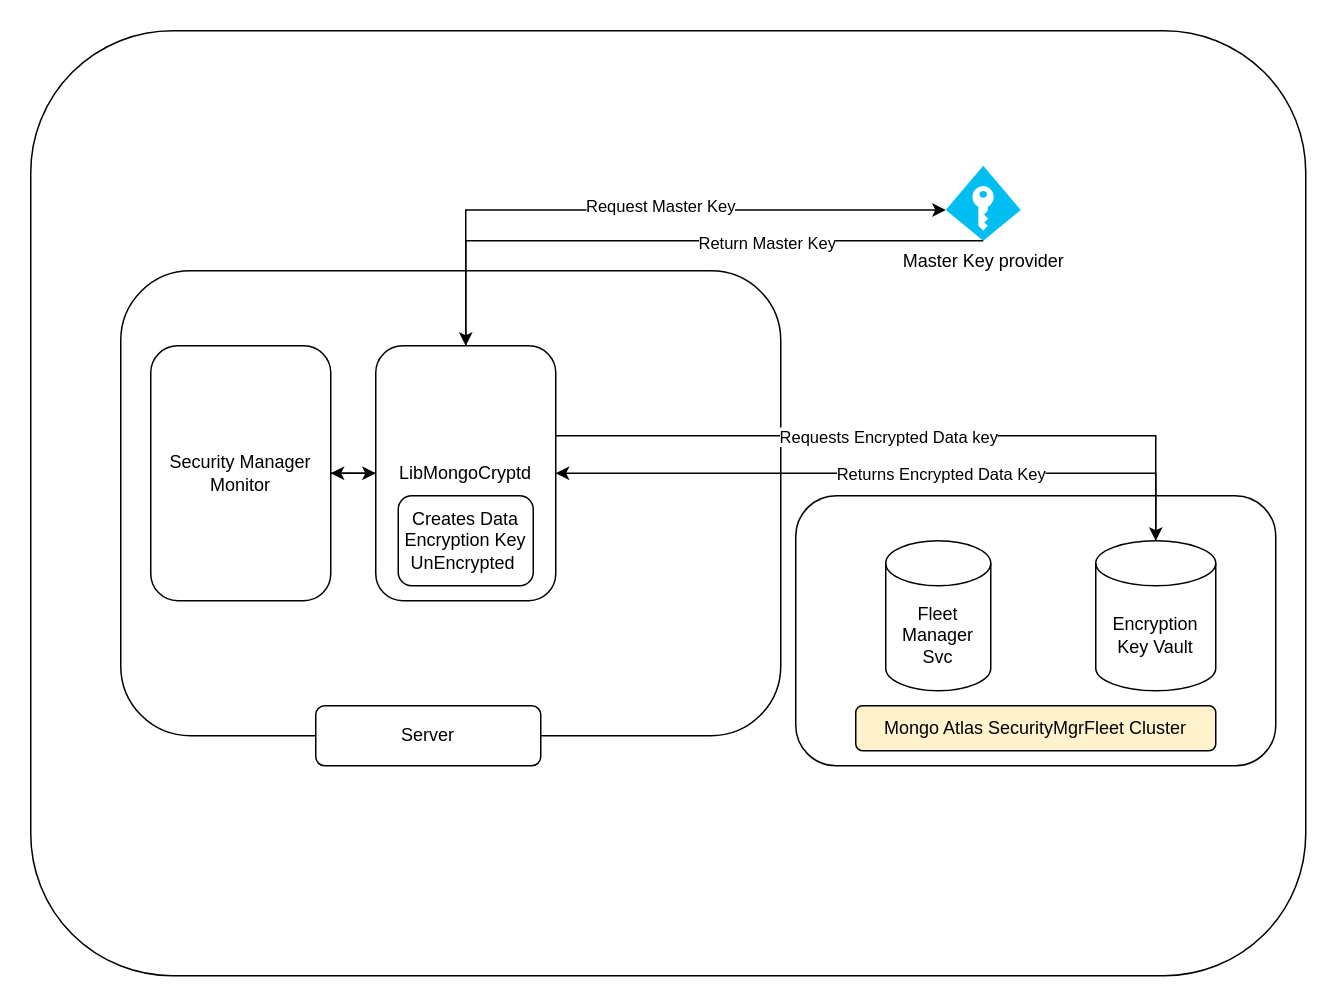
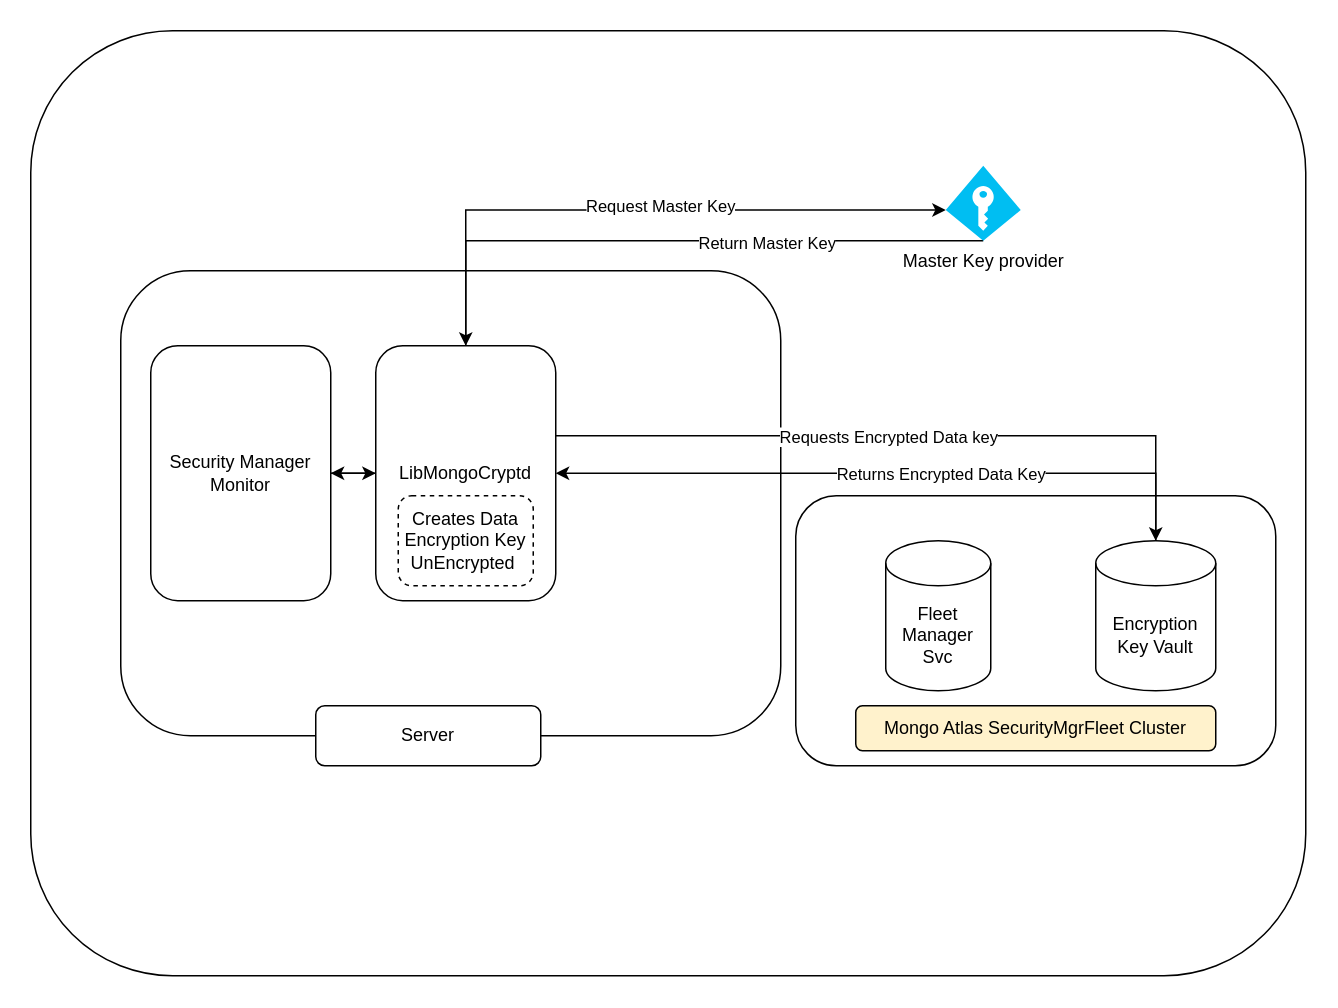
- <mxCell id="13" value="Creates Data Encryption Key UnEncrypted&amp;nbsp;" style="rounded=1;whiteSpace=wrap;html=1;" vertex="1" parent="1"><mxGeometry x="265" y="330" width="90" height="60" as="geometry" /></mxCell>
+ <mxCell id="13" value="Creates Data Encryption Key UnEncrypted&amp;nbsp;" style="rounded=1;whiteSpace=wrap;html=1;dashed=1;" vertex="1" parent="1"><mxGeometry x="265" y="330" width="90" height="60" as="geometry" /></mxCell>
